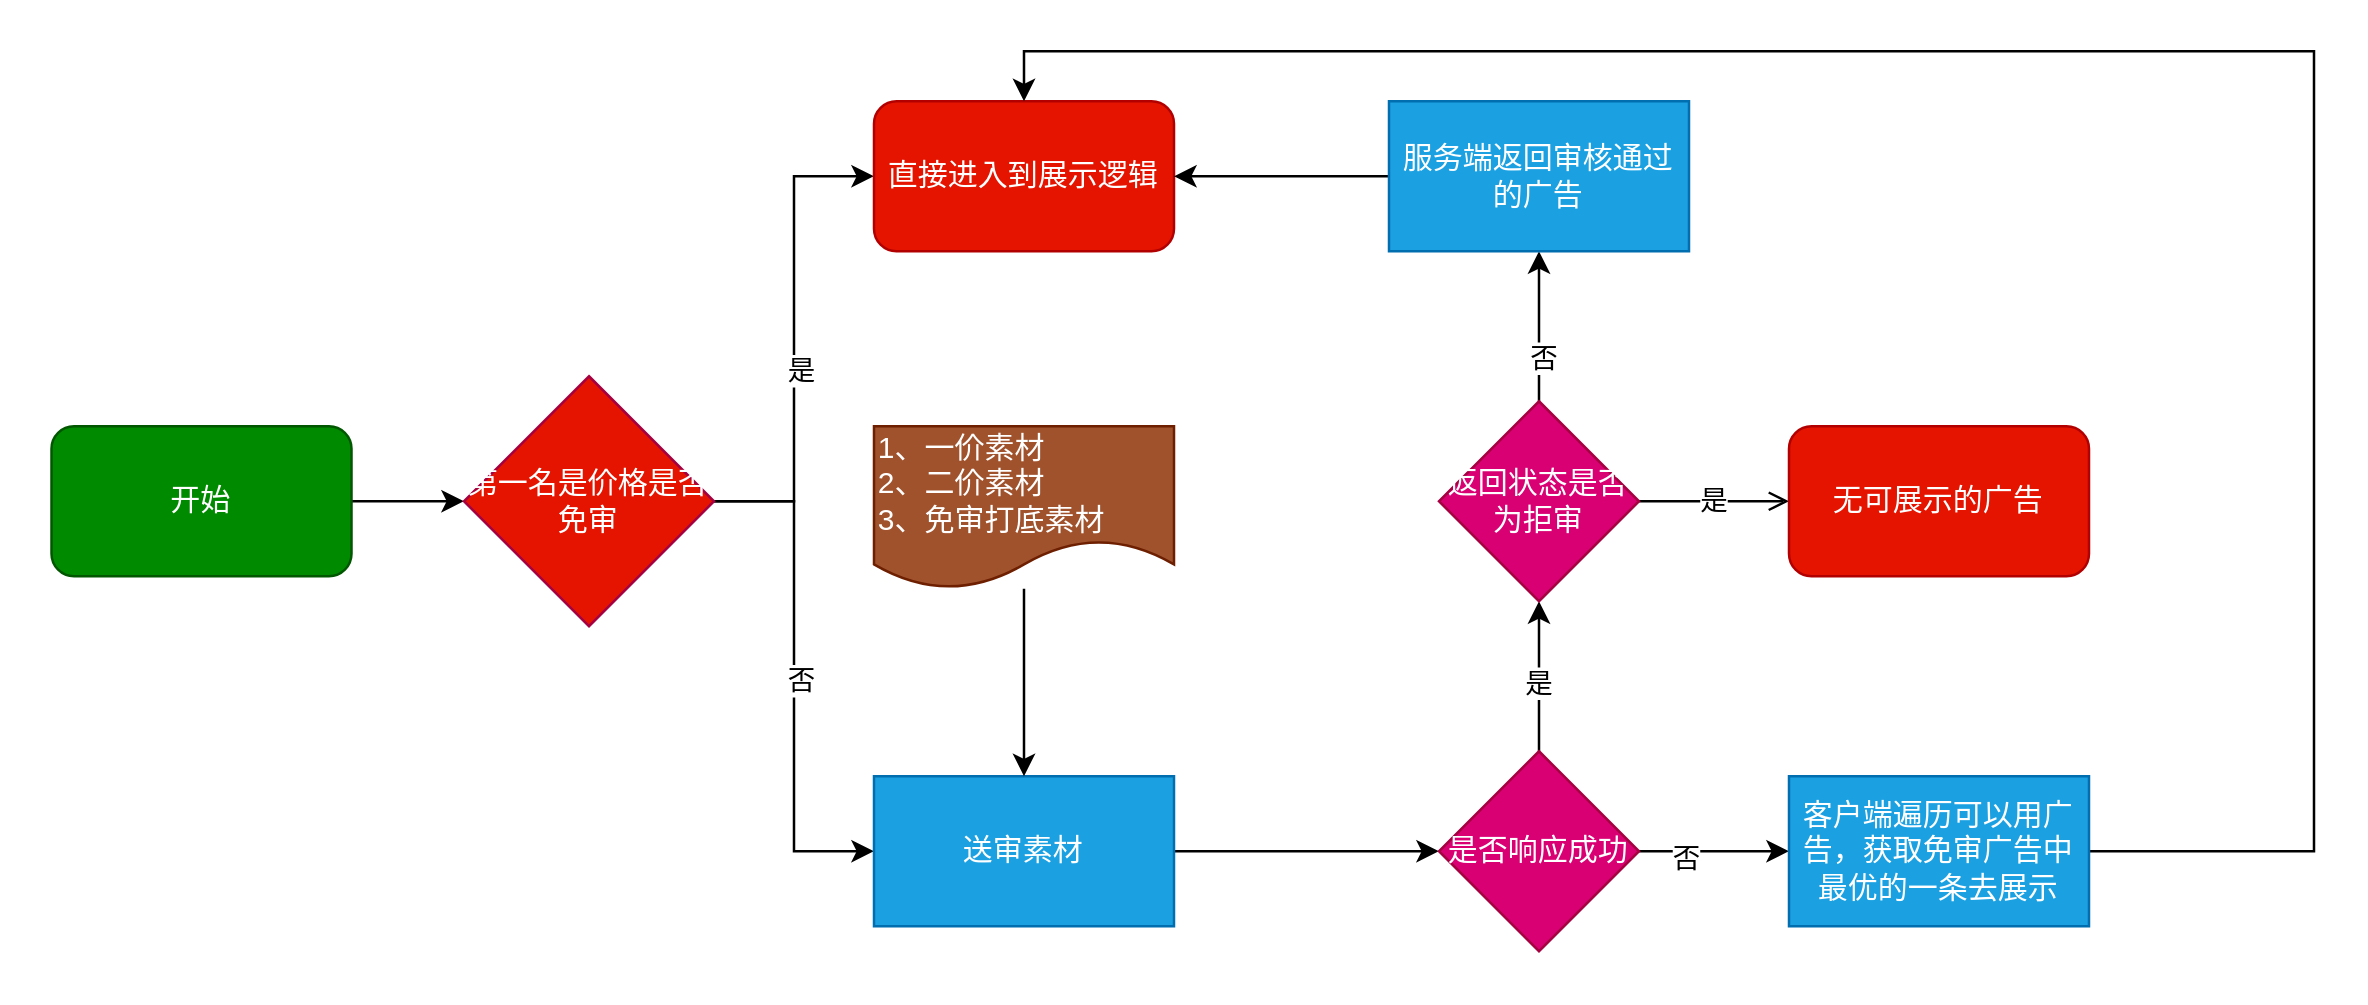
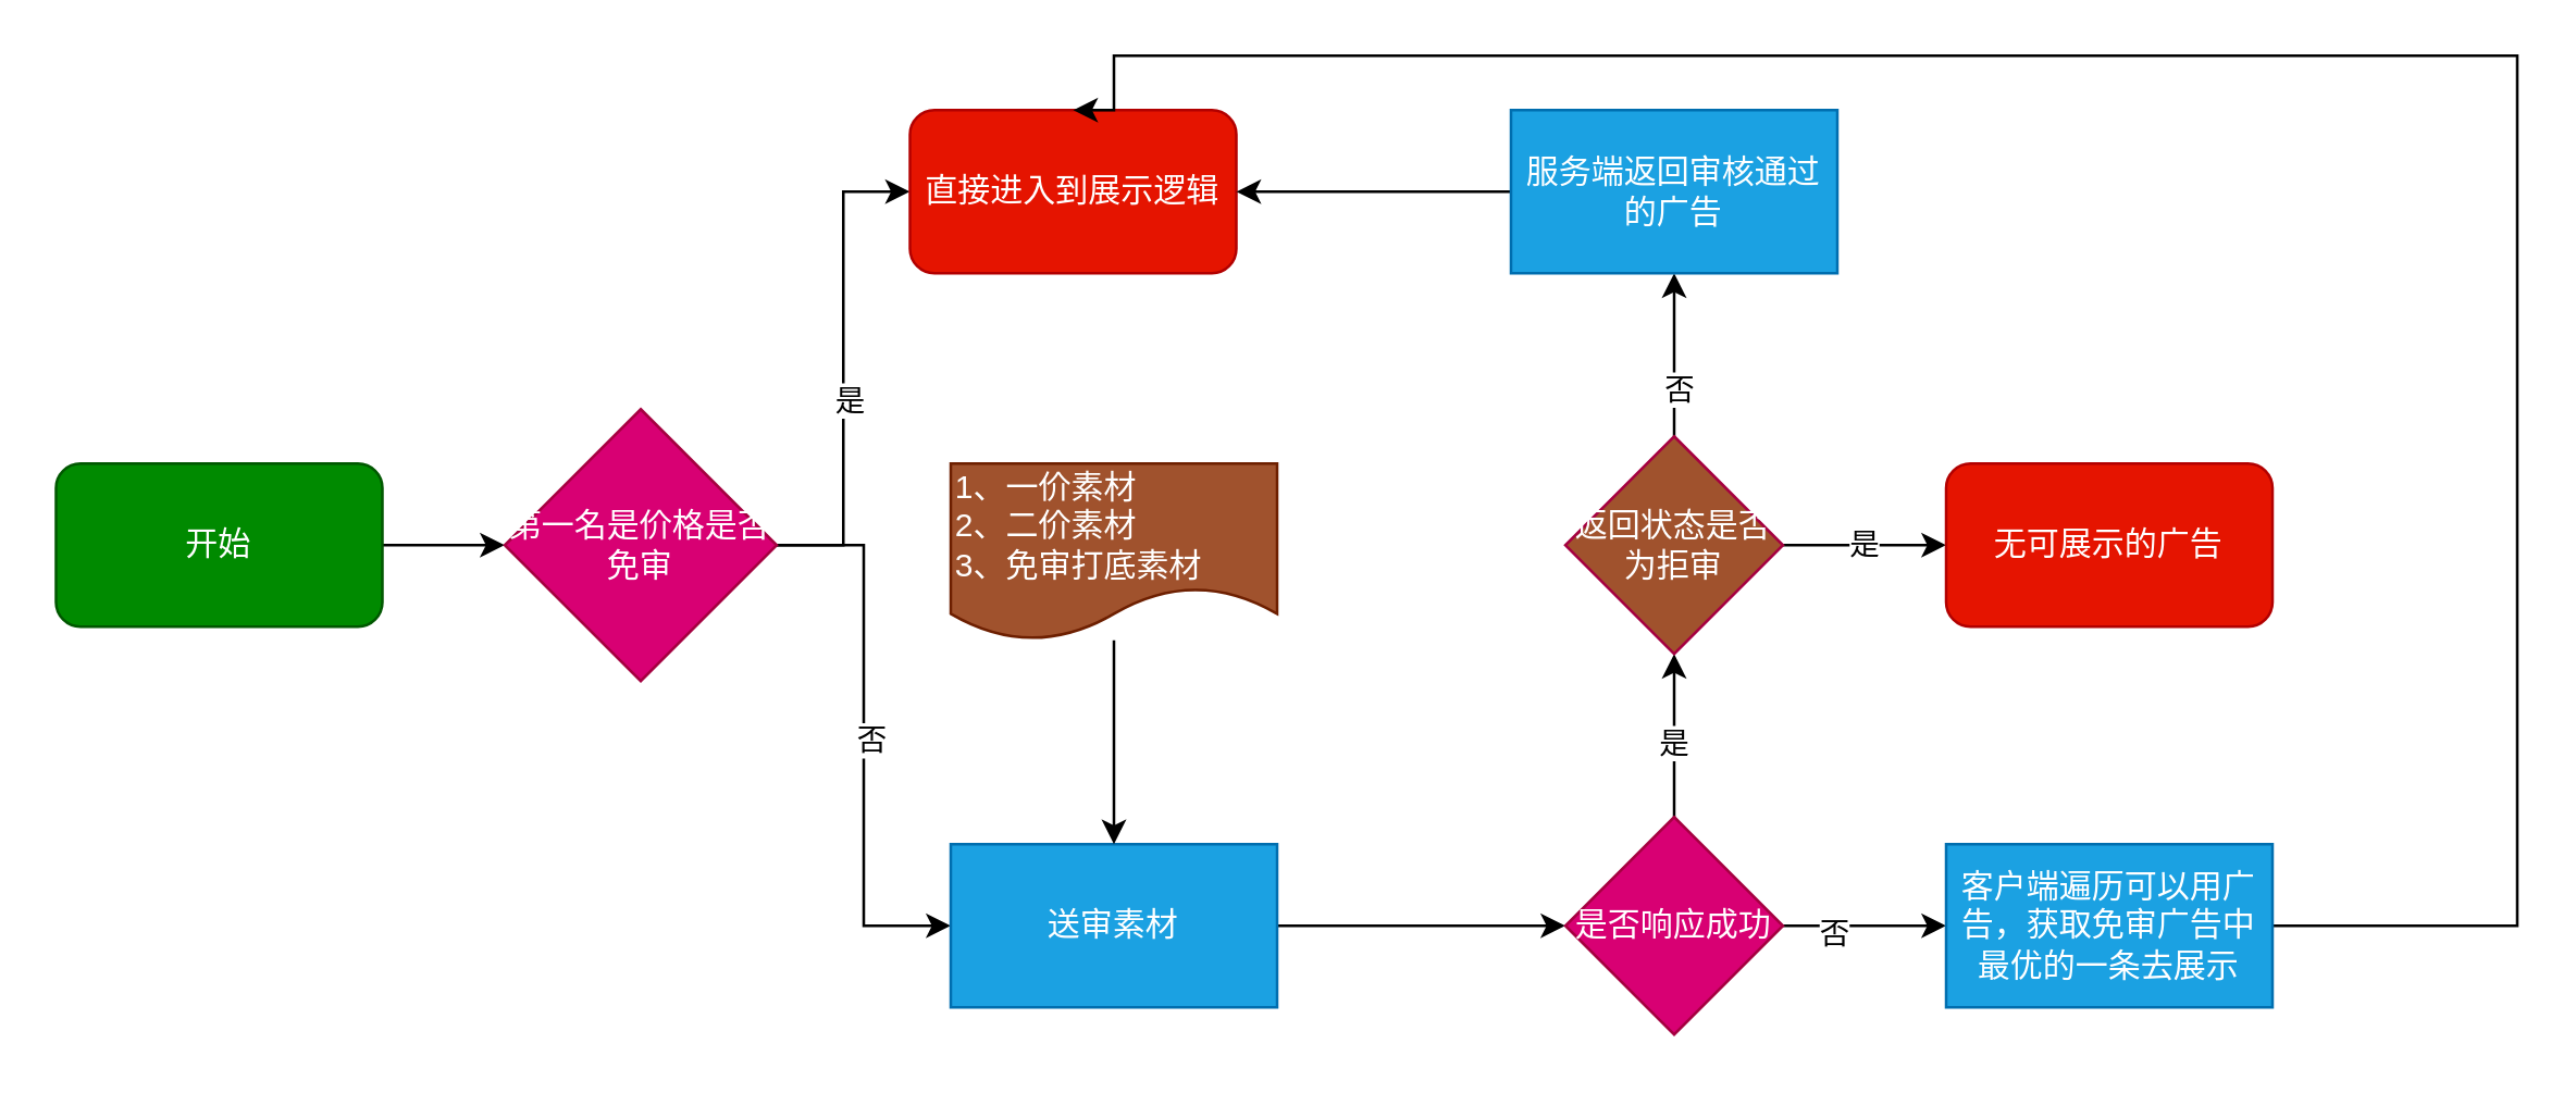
- <mxCell id="9" value="直接进入到展示逻辑" style="rounded=1;whiteSpace=wrap;html=1;fillColor=#e51400;fontColor=#ffffff;strokeColor=#B20000;" vertex="1" parent="1"><mxGeometry x="349" y="40" width="120" height="60" as="geometry" /></mxCell>
+ <mxCell id="9" value="直接进入到展示逻辑" style="rounded=1;whiteSpace=wrap;html=1;fillColor=#e51400;fontColor=#ffffff;strokeColor=#B20000;" vertex="1" parent="1"><mxGeometry x="334" y="40" width="120" height="60" as="geometry" /></mxCell>
- <mxCell id="8" value="第一名是价格是否免审" style="rhombus;whiteSpace=wrap;html=1;fillColor=#e51400;fontColor=#ffffff;strokeColor=#A50040;" vertex="1" parent="1"><mxGeometry x="185" y="150" width="100" height="100" as="geometry" /></mxCell>
+ <mxCell id="8" value="第一名是价格是否免审" style="rhombus;whiteSpace=wrap;html=1;fillColor=#d80073;fontColor=#ffffff;strokeColor=#A50040;" vertex="1" parent="1"><mxGeometry x="185" y="150" width="100" height="100" as="geometry" /></mxCell>
- <mxCell id="24" value="返回状态是否为拒审" style="rhombus;whiteSpace=wrap;html=1;fillColor=#d80073;fontColor=#ffffff;strokeColor=#A50040;" vertex="1" parent="1"><mxGeometry x="575" y="160" width="80" height="80" as="geometry" /></mxCell>
+ <mxCell id="24" value="返回状态是否为拒审" style="rhombus;whiteSpace=wrap;html=1;fillColor=#a0522d;fontColor=#ffffff;strokeColor=#A50040;" vertex="1" parent="1"><mxGeometry x="575" y="160" width="80" height="80" as="geometry" /></mxCell>
- <mxCell id="21" value="是" style="edgeStyle=orthogonalEdgeStyle;rounded=0;orthogonalLoop=1;jettySize=auto;html=1;endArrow=open;" edge="1" parent="1" source="24" target="25"><mxGeometry relative="1" as="geometry" /></mxCell>
+ <mxCell id="21" value="是" style="edgeStyle=orthogonalEdgeStyle;rounded=0;orthogonalLoop=1;jettySize=auto;html=1;" edge="1" parent="1" source="24" target="25"><mxGeometry relative="1" as="geometry" /></mxCell>
